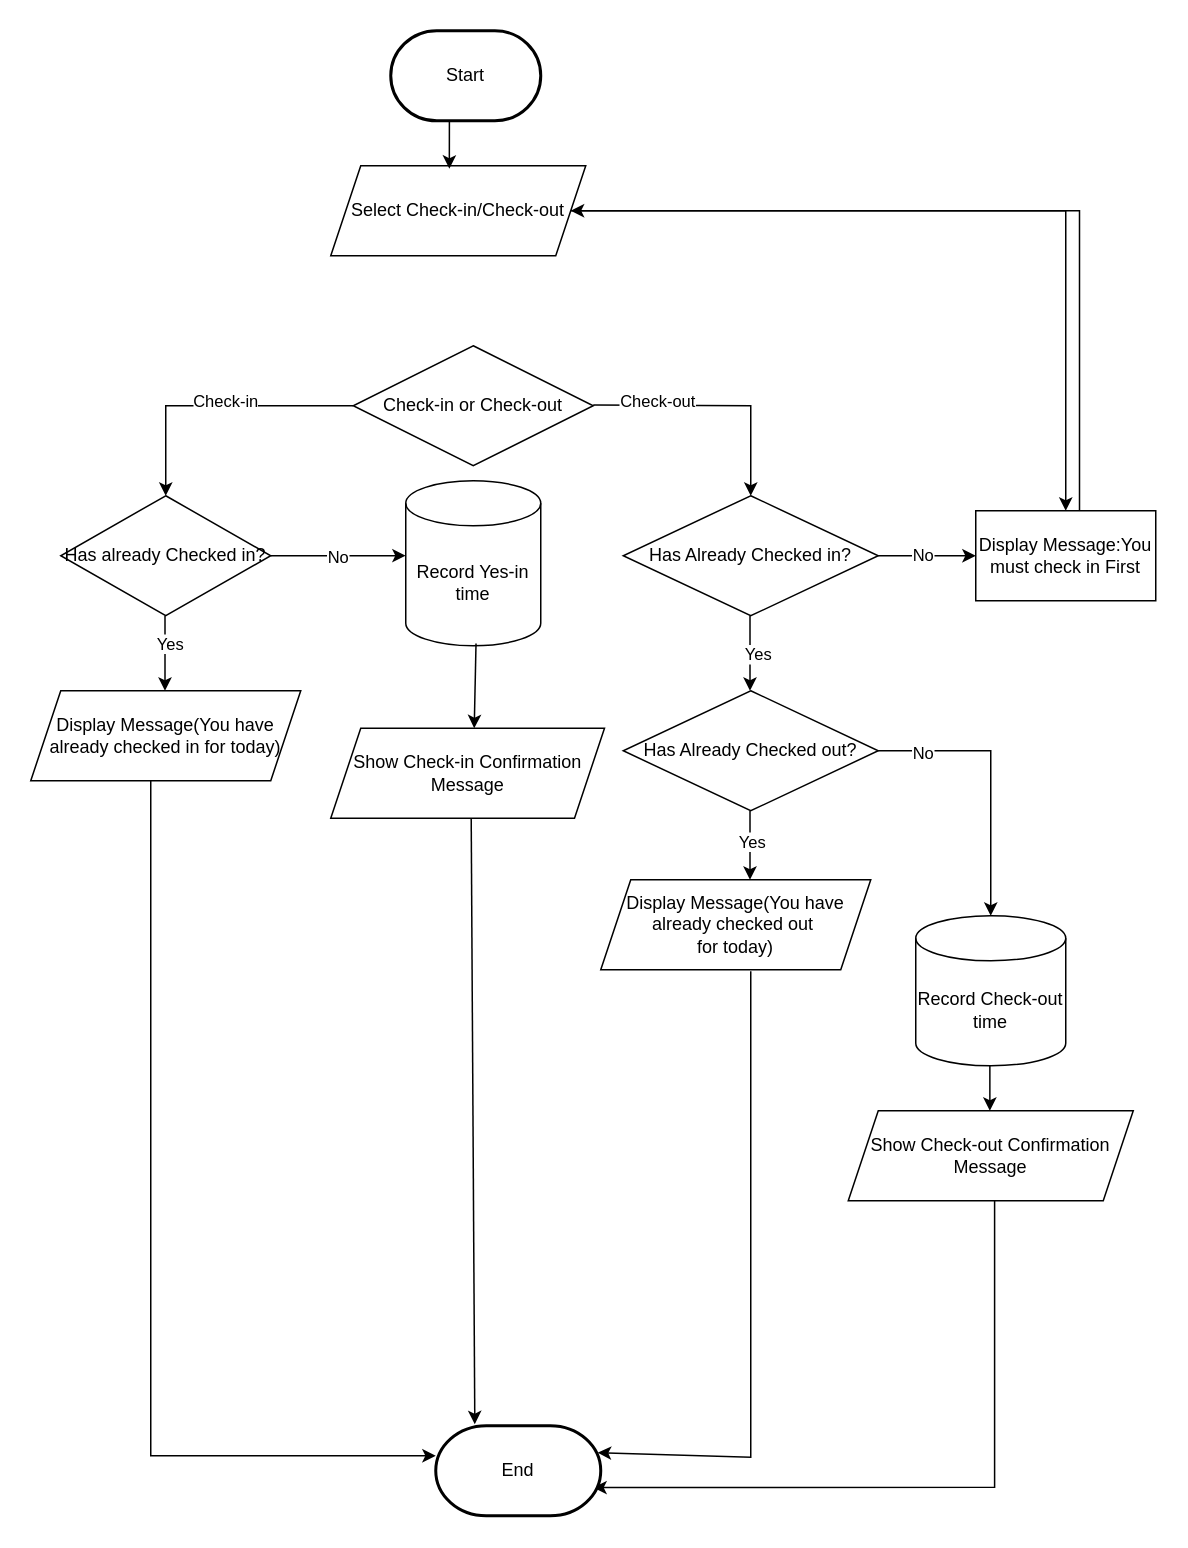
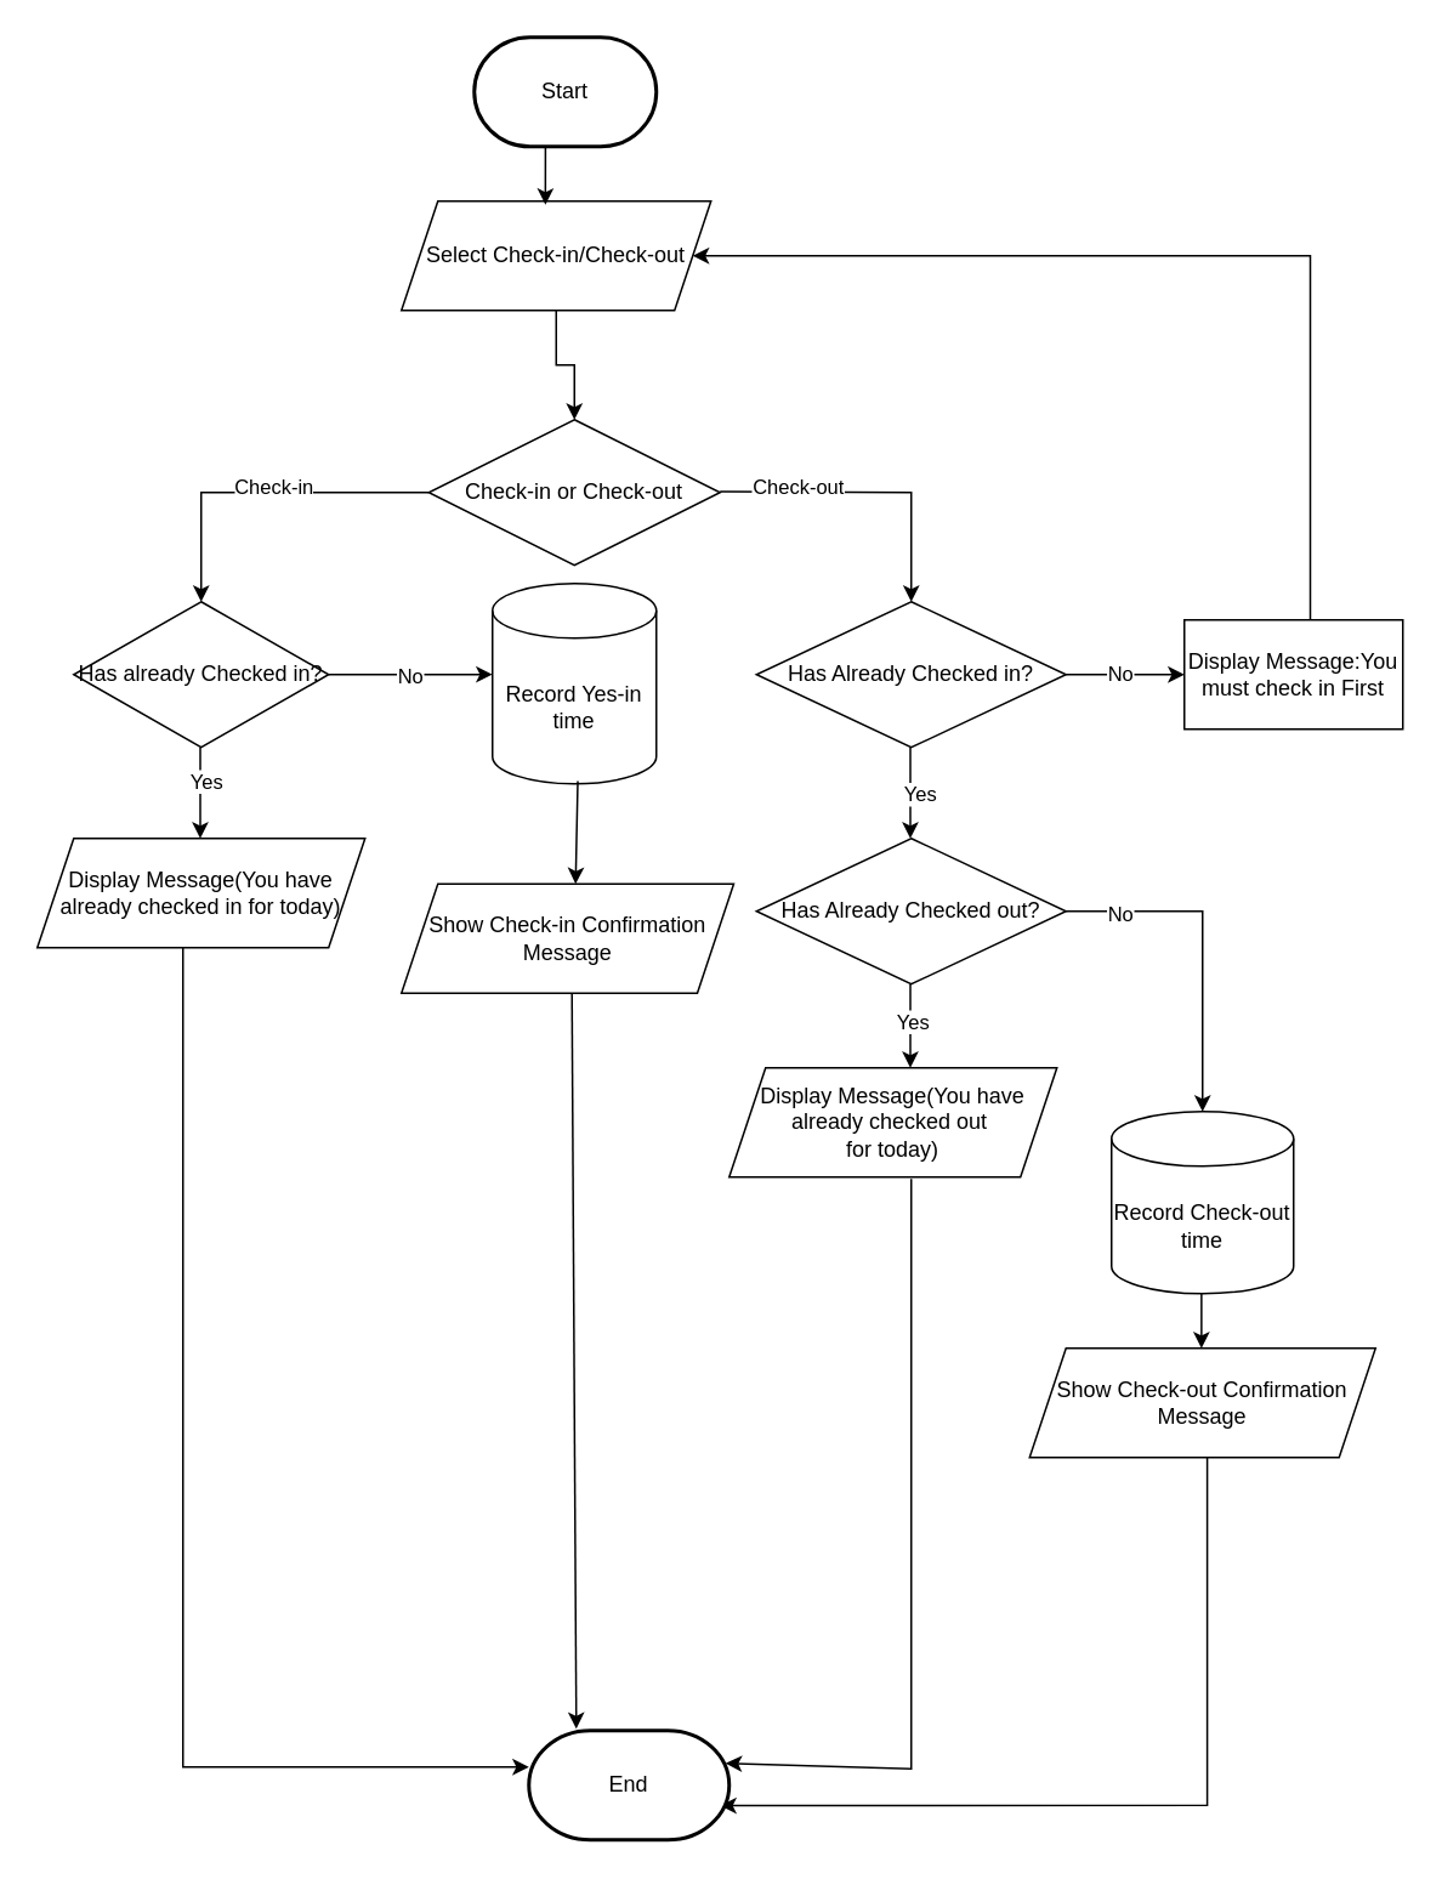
- <mxCell id="2" style="edgeStyle=orthogonalEdgeStyle;rounded=0;orthogonalLoop=1;jettySize=auto;html=1;" parent="1" source="3" target="36" edge="1"><mxGeometry relative="1" as="geometry" /></mxCell>
+ <mxCell id="2" style="edgeStyle=orthogonalEdgeStyle;rounded=0;orthogonalLoop=1;jettySize=auto;html=1;entryX=0.5;entryY=0;entryDx=0;entryDy=0;" parent="1" source="3" target="5" edge="1"><mxGeometry relative="1" as="geometry" /></mxCell>
